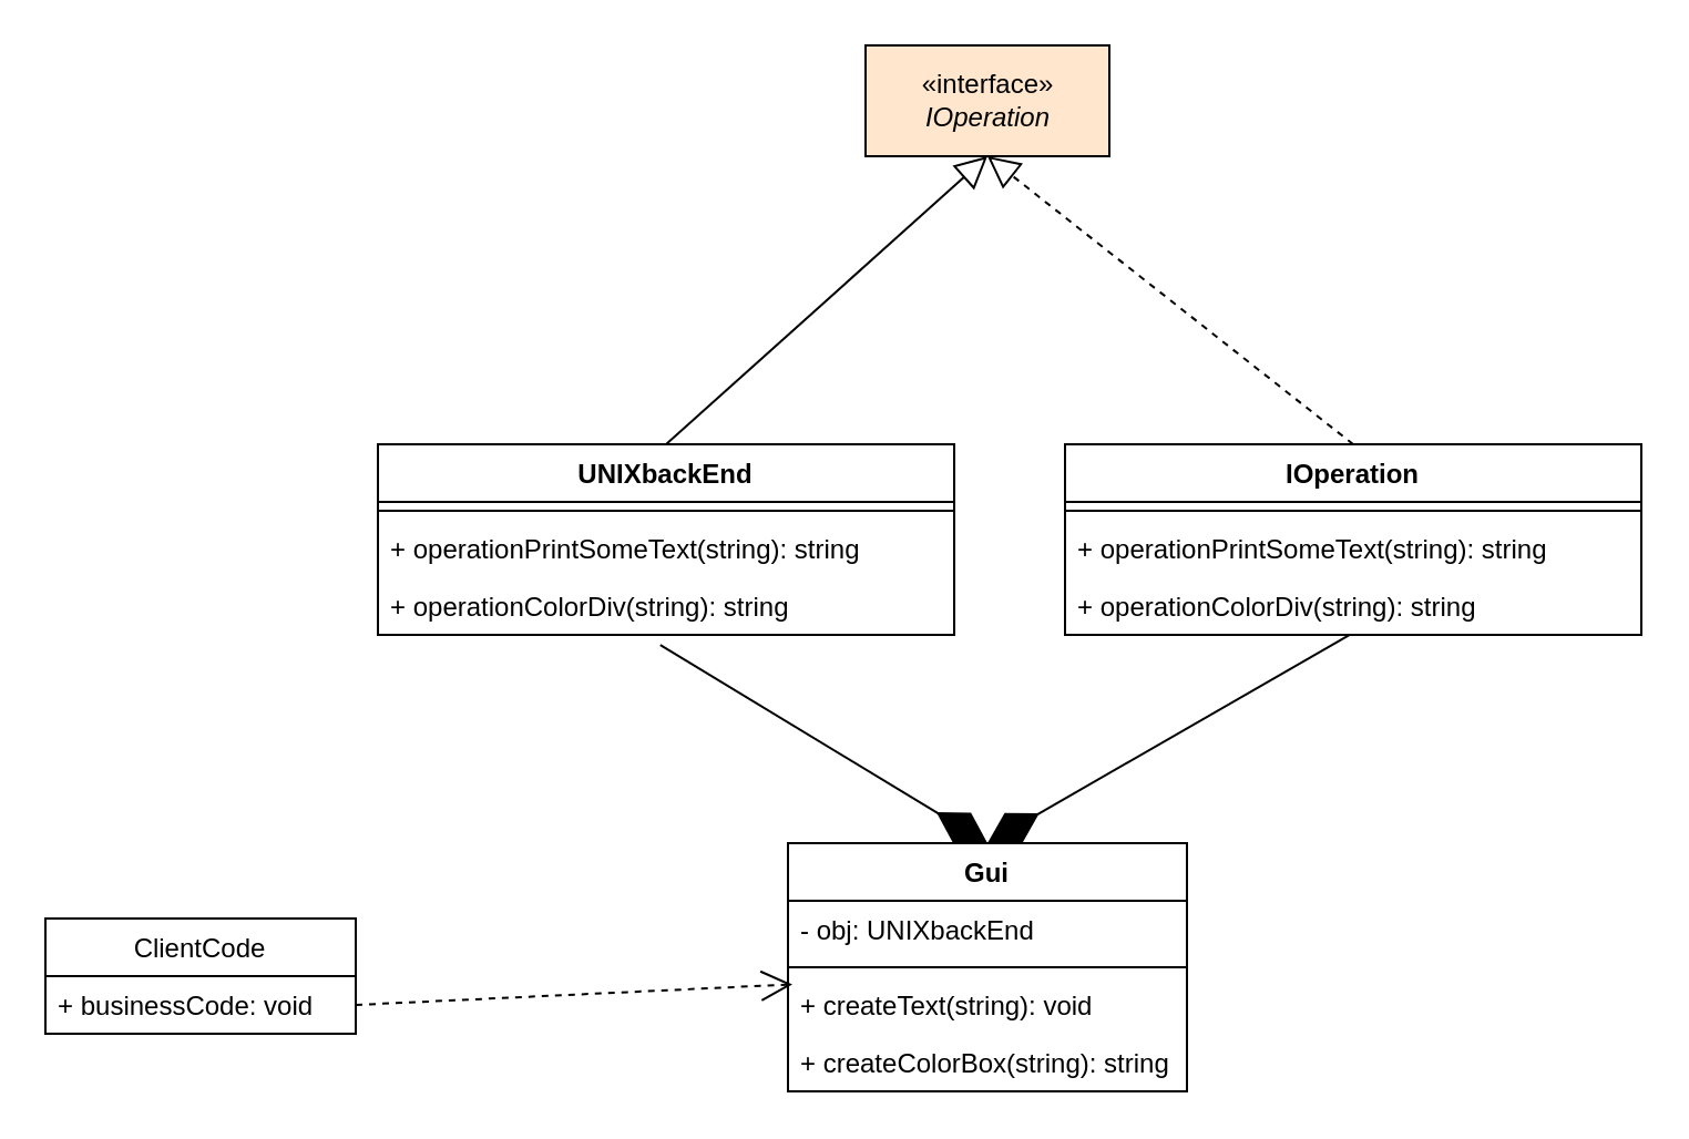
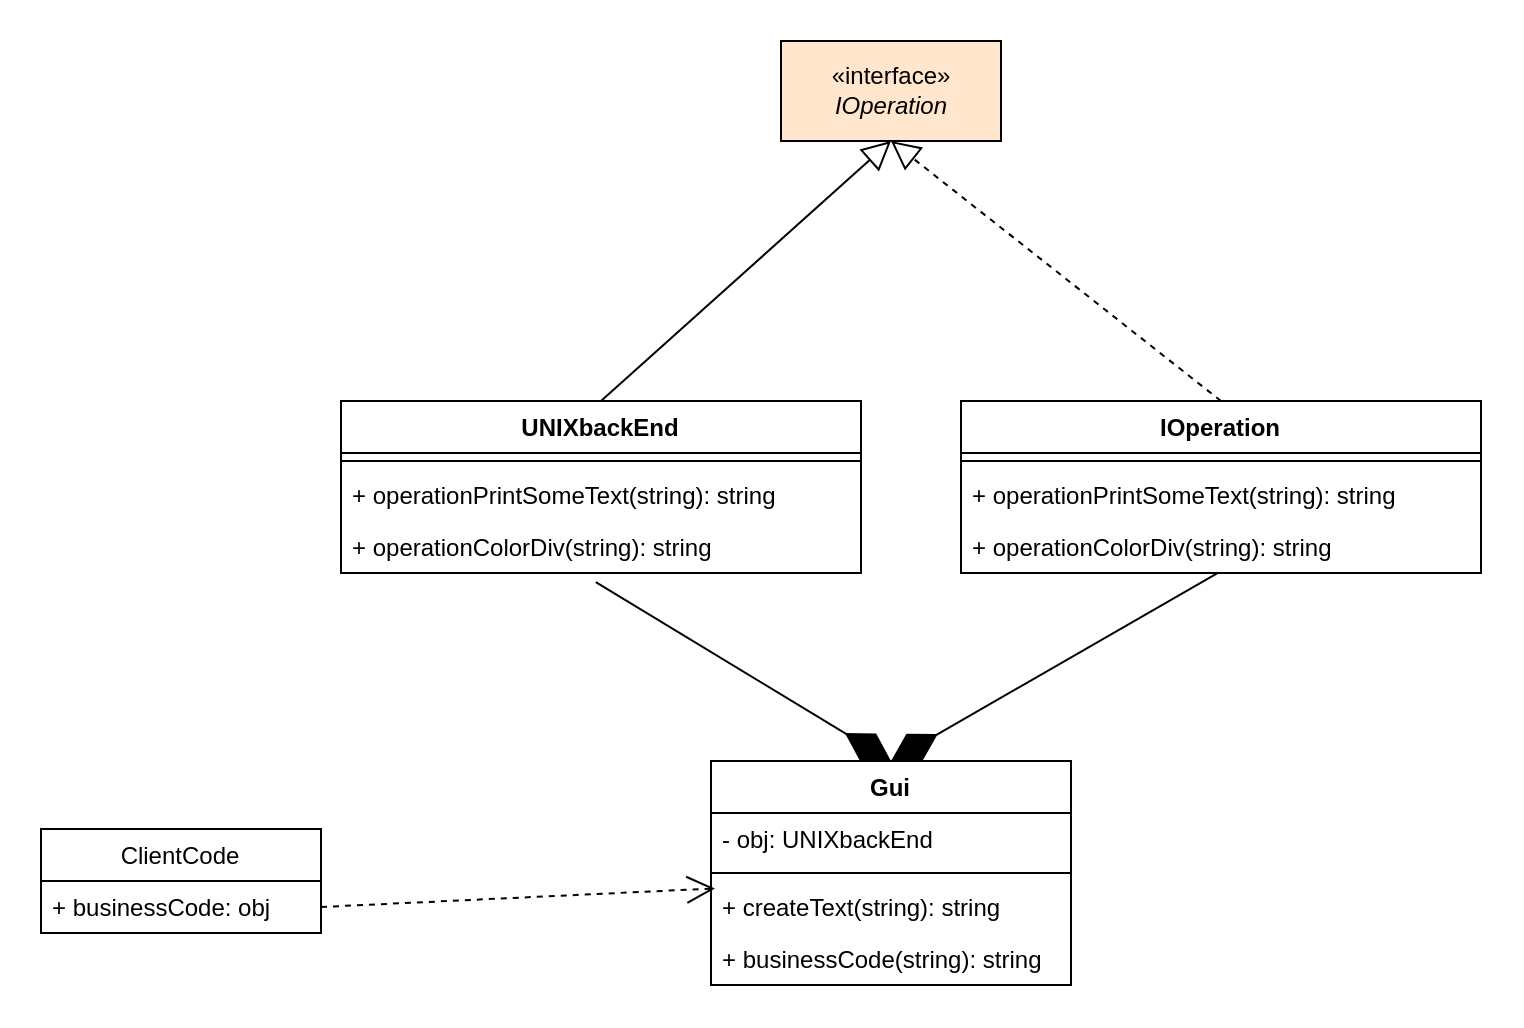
- <mxCell id="3" value="+ businessCode: void" style="text;strokeColor=none;fillColor=none;align=left;verticalAlign=top;spacingLeft=4;spacingRight=4;overflow=hidden;rotatable=0;points=[[0,0.5],[1,0.5]];portConstraint=eastwest;" vertex="1" parent="2"><mxGeometry y="26" width="140" height="26" as="geometry" /></mxCell>
+ <mxCell id="3" value="+ businessCode: obj" style="text;strokeColor=none;fillColor=none;align=left;verticalAlign=top;spacingLeft=4;spacingRight=4;overflow=hidden;rotatable=0;points=[[0,0.5],[1,0.5]];portConstraint=eastwest;" vertex="1" parent="2"><mxGeometry y="26" width="140" height="26" as="geometry" /></mxCell>
- <mxCell id="7" value="+ createText(string): void" style="text;strokeColor=none;fillColor=none;align=left;verticalAlign=top;spacingLeft=4;spacingRight=4;overflow=hidden;rotatable=0;points=[[0,0.5],[1,0.5]];portConstraint=eastwest;" vertex="1" parent="4"><mxGeometry y="60" width="180" height="26" as="geometry" /></mxCell>
+ <mxCell id="7" value="+ createText(string): string" style="text;strokeColor=none;fillColor=none;align=left;verticalAlign=top;spacingLeft=4;spacingRight=4;overflow=hidden;rotatable=0;points=[[0,0.5],[1,0.5]];portConstraint=eastwest;" vertex="1" parent="4"><mxGeometry y="60" width="180" height="26" as="geometry" /></mxCell>
- <mxCell id="8" value="+ createColorBox(string): string" style="text;strokeColor=none;fillColor=none;align=left;verticalAlign=top;spacingLeft=4;spacingRight=4;overflow=hidden;rotatable=0;points=[[0,0.5],[1,0.5]];portConstraint=eastwest;" vertex="1" parent="4"><mxGeometry y="86" width="180" height="26" as="geometry" /></mxCell>
+ <mxCell id="8" value="+ businessCode(string): string" style="text;strokeColor=none;fillColor=none;align=left;verticalAlign=top;spacingLeft=4;spacingRight=4;overflow=hidden;rotatable=0;points=[[0,0.5],[1,0.5]];portConstraint=eastwest;" vertex="1" parent="4"><mxGeometry y="86" width="180" height="26" as="geometry" /></mxCell>
